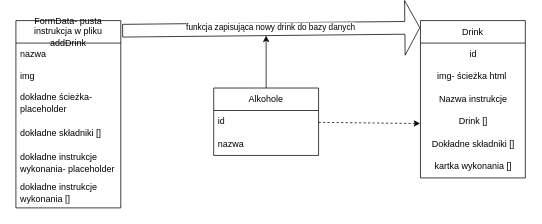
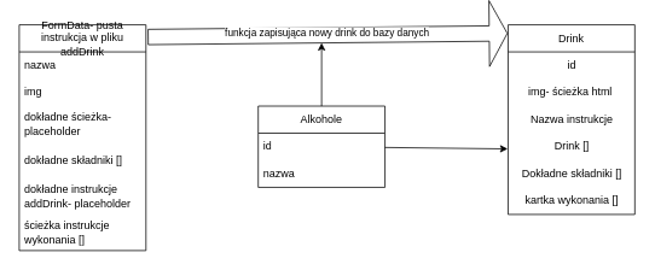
- <mxCell id="12" value="" style="endArrow=classic;html=1;rounded=0;entryX=-0.003;entryY=0.58;entryDx=0;entryDy=0;entryPerimeter=0;dashed=1;" edge="1" parent="1" source="9" target="6"><mxGeometry width="50" height="50" relative="1" as="geometry"><mxPoint x="330" y="20" as="sourcePoint" /><mxPoint x="380" y="-30" as="targetPoint" /></mxGeometry></mxCell>
+ <mxCell id="12" value="" style="endArrow=classic;html=1;rounded=0;entryX=-0.003;entryY=0.58;entryDx=0;entryDy=0;entryPerimeter=0;" edge="1" parent="1" source="9" target="6"><mxGeometry width="50" height="50" relative="1" as="geometry"><mxPoint x="330" y="20" as="sourcePoint" /><mxPoint x="380" y="-30" as="targetPoint" /></mxGeometry></mxCell>
- <mxCell id="18" value="dokładne instrukcje wykonania- placeholder" style="text;strokeColor=none;fillColor=none;align=left;verticalAlign=middle;spacingLeft=4;spacingRight=4;overflow=hidden;points=[[0,0.5],[1,0.5]];portConstraint=eastwest;rotatable=0;whiteSpace=wrap;html=1;" vertex="1" parent="13"><mxGeometry y="170" width="140" height="40" as="geometry" /></mxCell>
+ <mxCell id="18" value="dokładne instrukcje addDrink- placeholder" style="text;strokeColor=none;fillColor=none;align=left;verticalAlign=middle;spacingLeft=4;spacingRight=4;overflow=hidden;points=[[0,0.5],[1,0.5]];portConstraint=eastwest;rotatable=0;whiteSpace=wrap;html=1;" vertex="1" parent="13"><mxGeometry y="170" width="140" height="40" as="geometry" /></mxCell>
- <mxCell id="19" value="dokładne instrukcje wykonania []" style="text;strokeColor=none;fillColor=none;align=left;verticalAlign=middle;spacingLeft=4;spacingRight=4;overflow=hidden;points=[[0,0.5],[1,0.5]];portConstraint=eastwest;rotatable=0;whiteSpace=wrap;html=1;" vertex="1" parent="13"><mxGeometry y="210" width="140" height="40" as="geometry" /></mxCell>
+ <mxCell id="19" value="ścieżka instrukcje wykonania []" style="text;strokeColor=none;fillColor=none;align=left;verticalAlign=middle;spacingLeft=4;spacingRight=4;overflow=hidden;points=[[0,0.5],[1,0.5]];portConstraint=eastwest;rotatable=0;whiteSpace=wrap;html=1;" vertex="1" parent="13"><mxGeometry y="210" width="140" height="40" as="geometry" /></mxCell>
